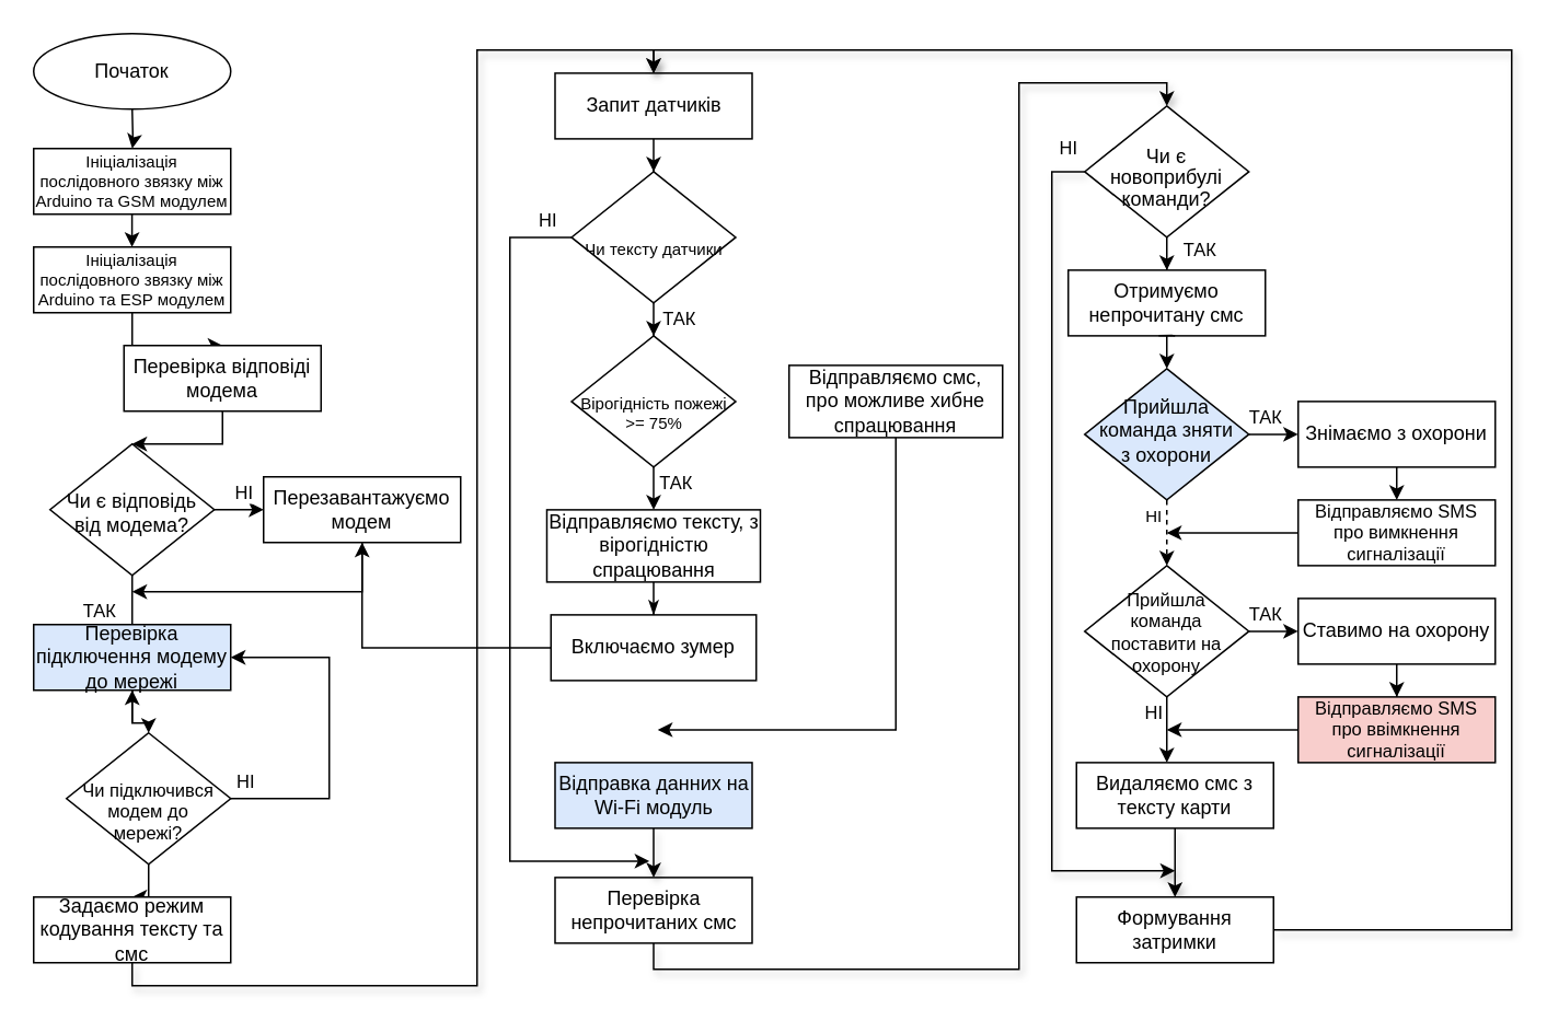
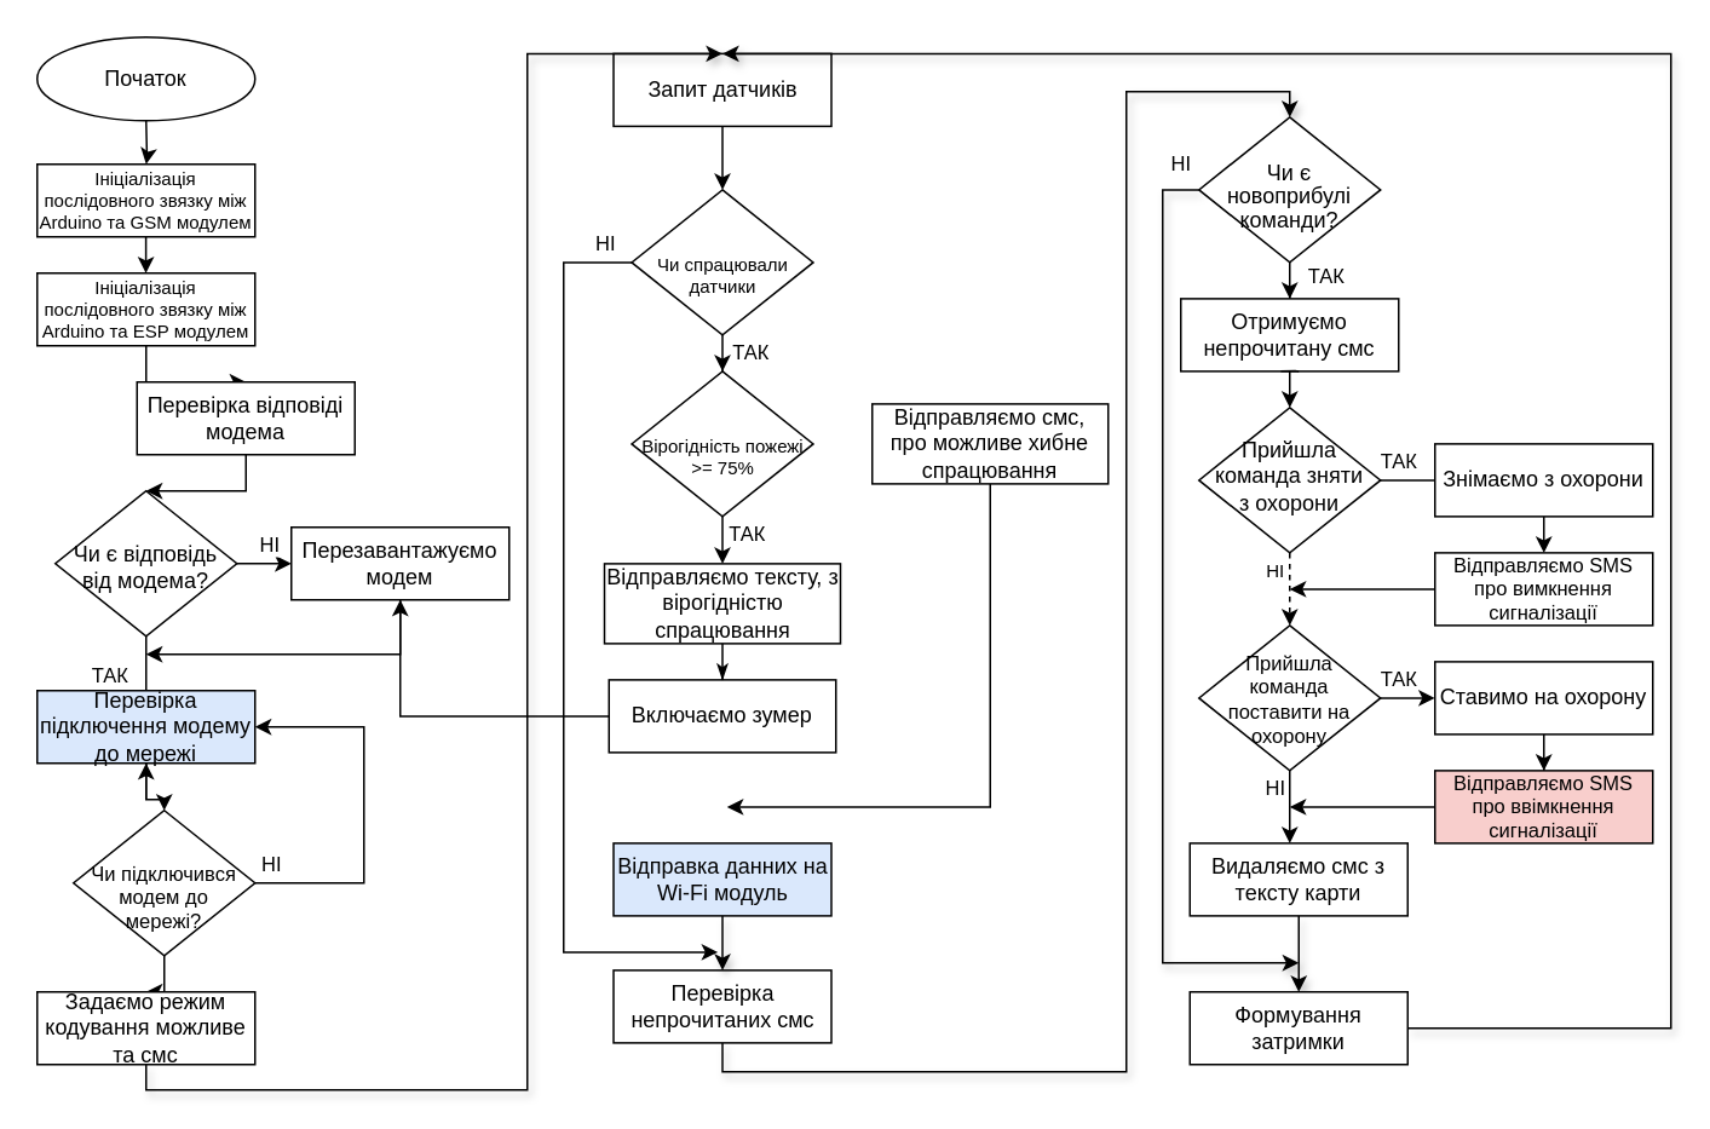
- <mxCell id="3" value="&lt;span&gt;Запит датчиків&lt;/span&gt;" style="rounded=0;whiteSpace=wrap;html=1;" parent="1" vertex="1"><mxGeometry x="337.5" y="44.09" width="120" height="40" as="geometry" /></mxCell>
+ <mxCell id="3" value="&lt;span&gt;Запит датчиків&lt;/span&gt;" style="rounded=0;whiteSpace=wrap;html=1;" parent="1" vertex="1"><mxGeometry x="337.5" y="29.09" width="120" height="40" as="geometry" /></mxCell>
- <mxCell id="57" value="Чи тексту датчики" style="rhombus;whiteSpace=wrap;html=1;shadow=0;fontFamily=Helvetica;fontSize=10;align=center;strokeWidth=1;spacing=6;spacingTop=13;verticalAlign=middle;" parent="1" vertex="1"><mxGeometry x="347.5" y="104.09" width="100" height="80" as="geometry" /></mxCell>
+ <mxCell id="57" value="Чи спрацювали датчики" style="rhombus;whiteSpace=wrap;html=1;shadow=0;fontFamily=Helvetica;fontSize=10;align=center;strokeWidth=1;spacing=6;spacingTop=13;verticalAlign=middle;" parent="1" vertex="1"><mxGeometry x="347.5" y="104.09" width="100" height="80" as="geometry" /></mxCell>
- <mxCell id="14" value="Прийшла команда зняти з охорони" style="rhombus;whiteSpace=wrap;html=1;shadow=0;fontFamily=Helvetica;fontSize=12;align=center;strokeWidth=1;spacing=6;spacingTop=-4;fillColor=#dae8fc;" parent="1" vertex="1"><mxGeometry x="660" y="224.09" width="100" height="80" as="geometry" /></mxCell>
+ <mxCell id="14" value="Прийшла команда зняти з охорони" style="rhombus;whiteSpace=wrap;html=1;shadow=0;fontFamily=Helvetica;fontSize=12;align=center;strokeWidth=1;spacing=6;spacingTop=-4;" parent="1" vertex="1"><mxGeometry x="660" y="224.09" width="100" height="80" as="geometry" /></mxCell>
- <mxCell id="13" value="ТАК" style="edgeStyle=orthogonalEdgeStyle;rounded=0;orthogonalLoop=1;jettySize=auto;html=1;" parent="1" source="14" target="28" edge="1"><mxGeometry x="0.2" y="10" relative="1" as="geometry"><mxPoint as="offset" /></mxGeometry></mxCell>
+ <mxCell id="13" value="ТАК" style="edgeStyle=orthogonalEdgeStyle;rounded=0;orthogonalLoop=1;jettySize=auto;html=1;endArrow=none;" parent="1" source="14" target="28" edge="1"><mxGeometry x="0.2" y="10" relative="1" as="geometry"><mxPoint as="offset" /></mxGeometry></mxCell>
- <mxCell id="44" value="&lt;span&gt;Задаємо р&lt;/span&gt;ежим кодування тексту та смс" style="rounded=0;whiteSpace=wrap;html=1;" parent="1" vertex="1"><mxGeometry x="20" y="546" width="120" height="40" as="geometry" /></mxCell>
+ <mxCell id="44" value="&lt;span&gt;Задаємо р&lt;/span&gt;ежим кодування можливе та смс" style="rounded=0;whiteSpace=wrap;html=1;" parent="1" vertex="1"><mxGeometry x="20" y="546" width="120" height="40" as="geometry" /></mxCell>
